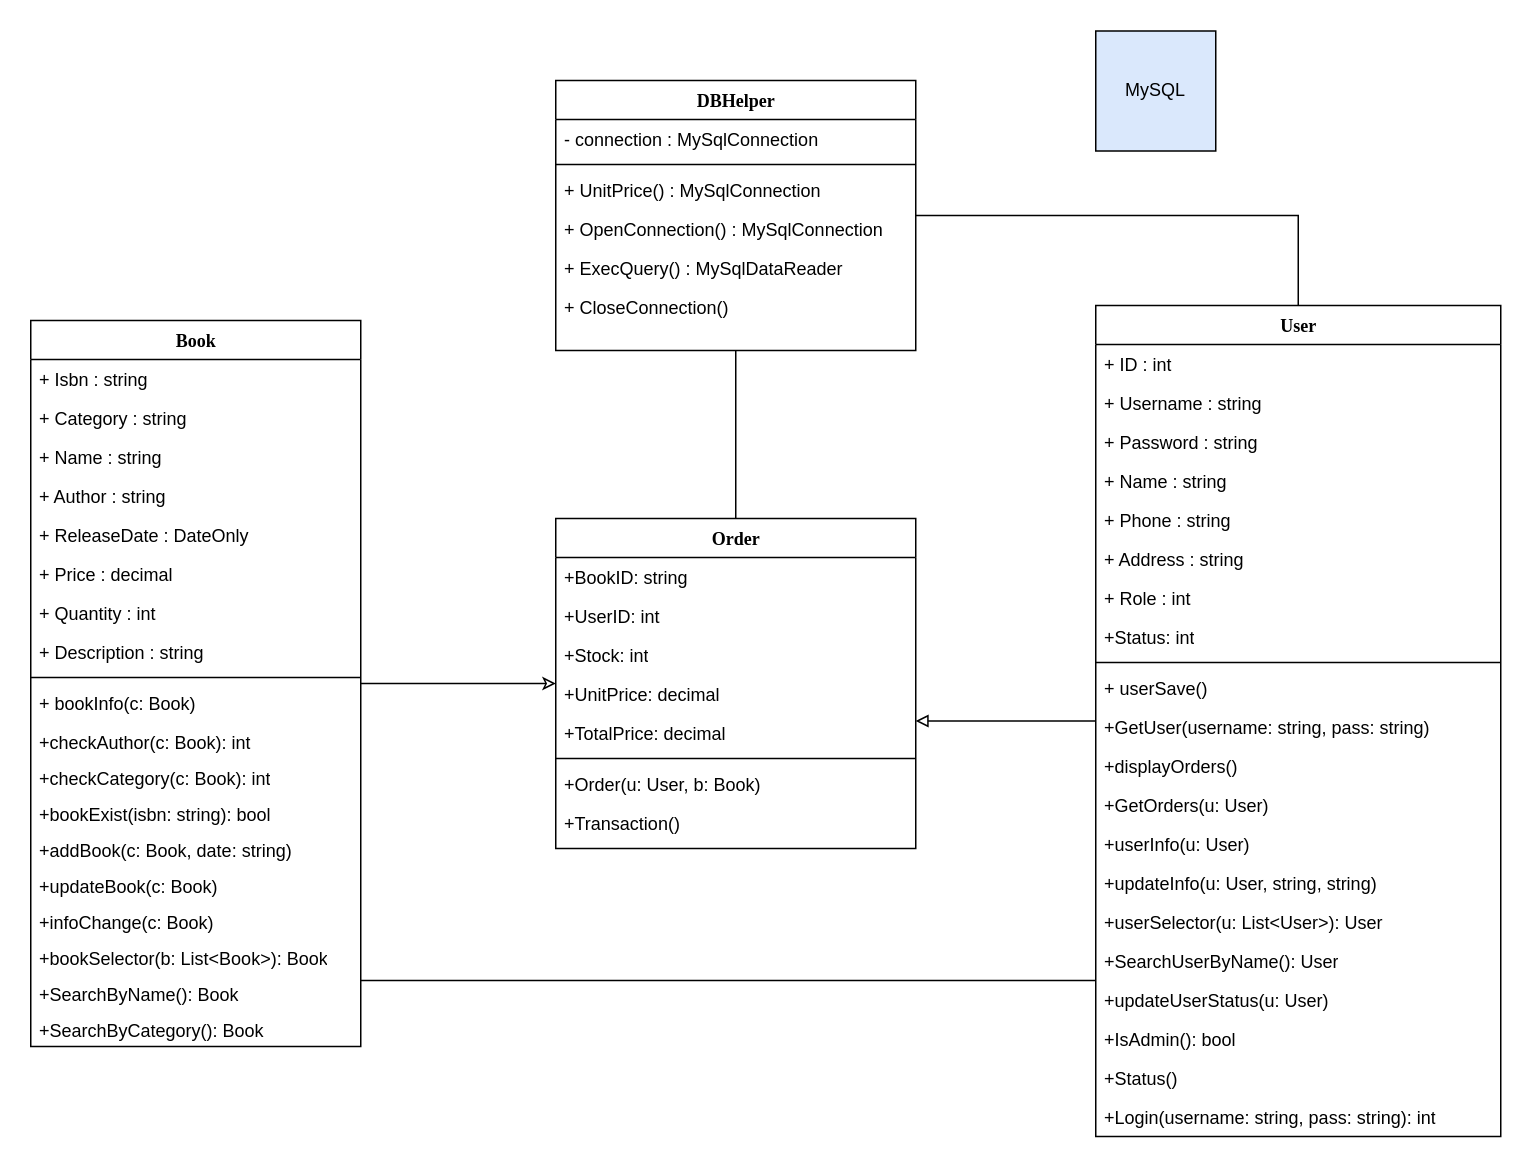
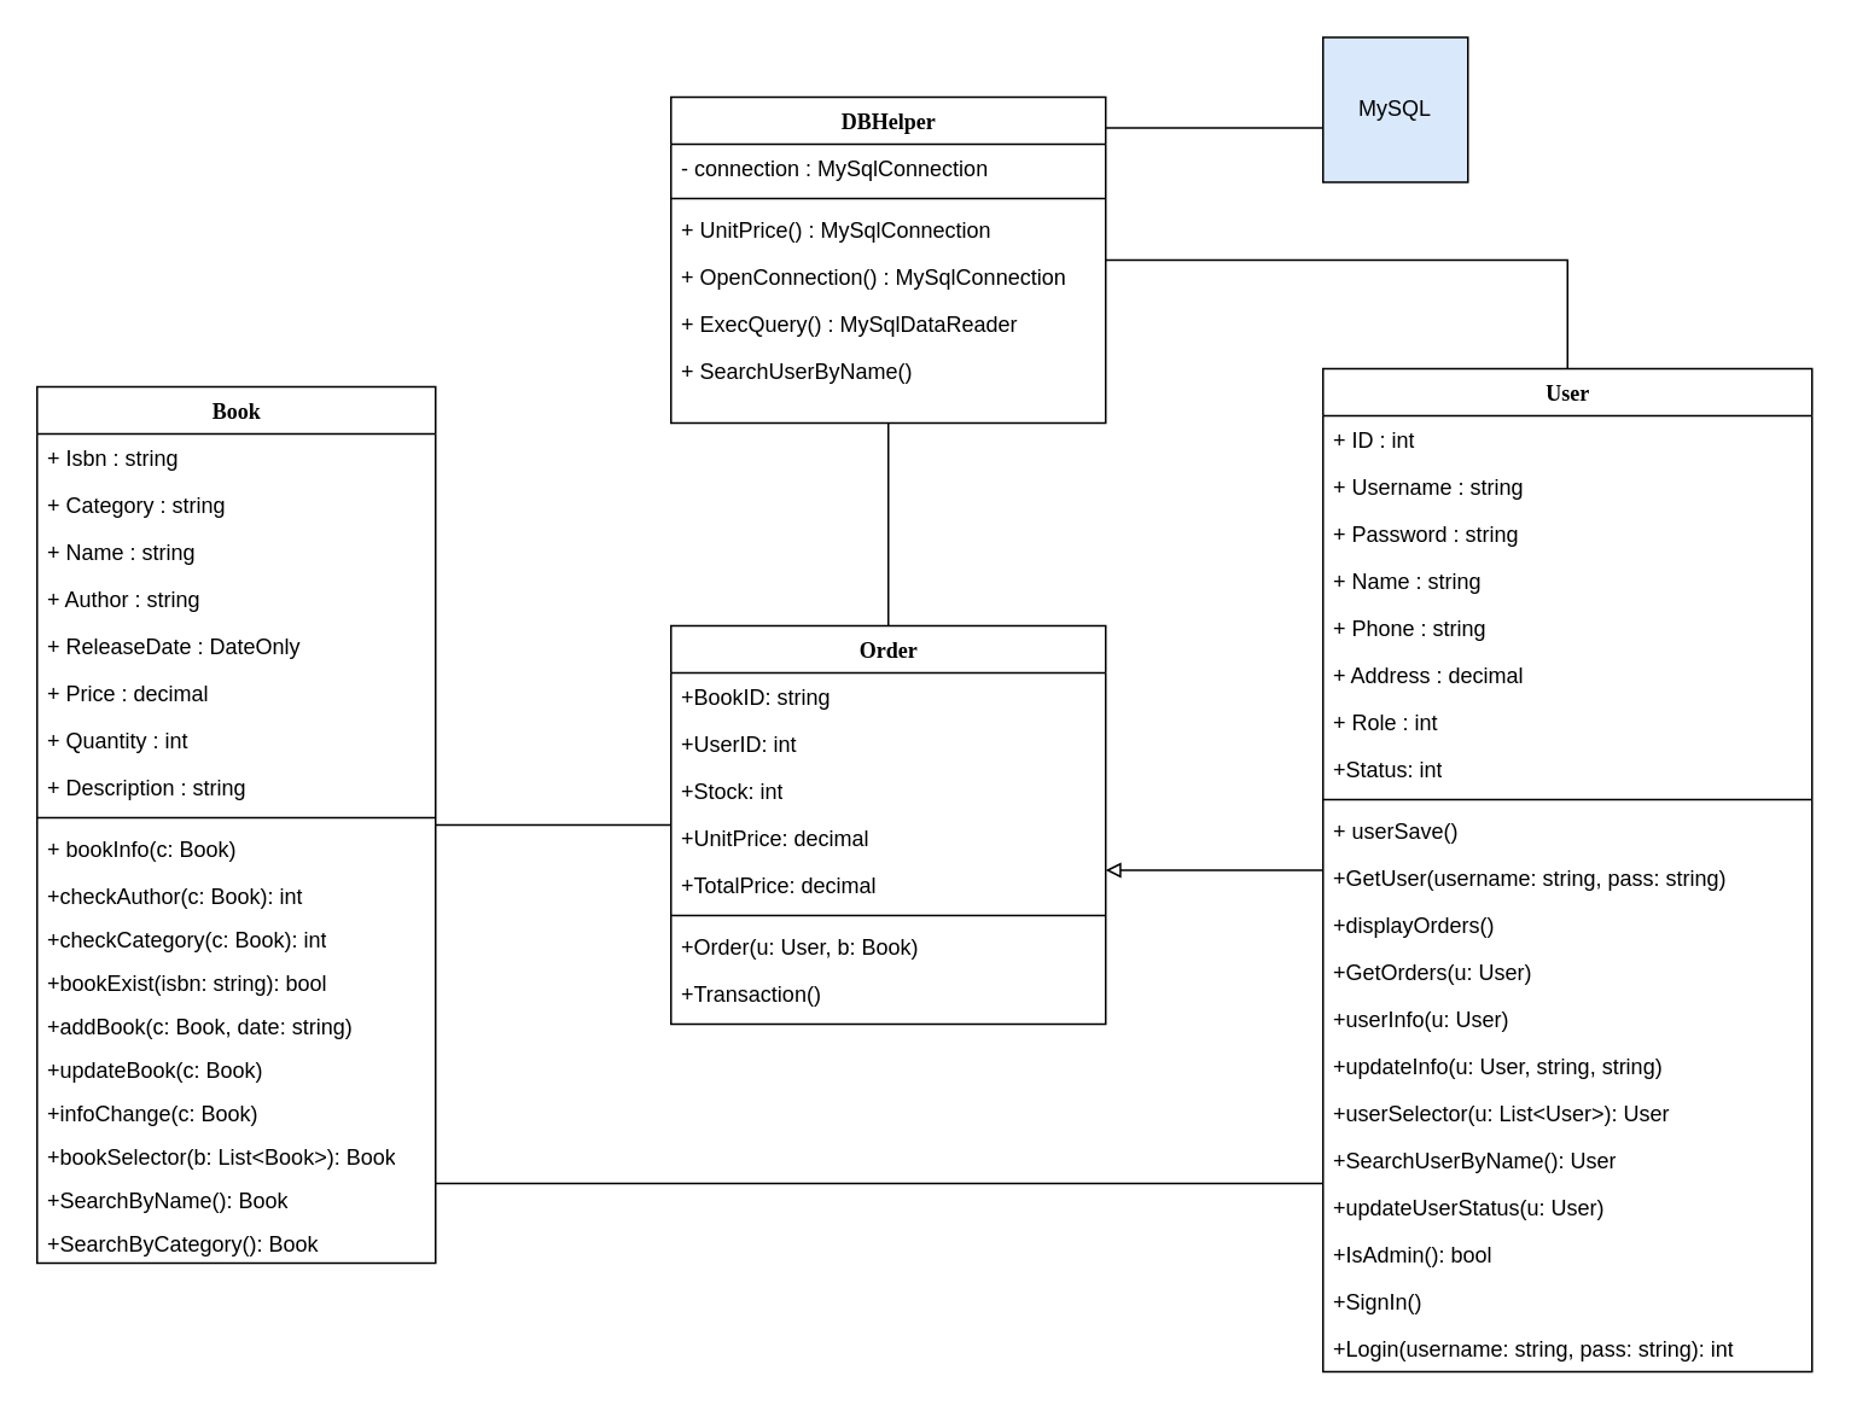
+ <mxCell id="49" style="edgeStyle=orthogonalEdgeStyle;rounded=0;orthogonalLoop=1;jettySize=auto;html=1;endArrow=none;endFill=0;" parent="1" source="50" target="66" edge="1"><mxGeometry relative="1" as="geometry"><Array as="points"><mxPoint x="700" y="70" /><mxPoint x="700" y="70" /></Array></mxGeometry></mxCell>
- <mxCell id="56" value="+ CloseConnection()" style="text;html=1;strokeColor=none;fillColor=none;align=left;verticalAlign=top;spacingLeft=4;spacingRight=4;whiteSpace=wrap;overflow=hidden;rotatable=0;points=[[0,0.5],[1,0.5]];portConstraint=eastwest;" parent="50" vertex="1"><mxGeometry y="138" width="240" height="26" as="geometry" /></mxCell>
+ <mxCell id="56" value="+ SearchUserByName()" style="text;html=1;strokeColor=none;fillColor=none;align=left;verticalAlign=top;spacingLeft=4;spacingRight=4;whiteSpace=wrap;overflow=hidden;rotatable=0;points=[[0,0.5],[1,0.5]];portConstraint=eastwest;" parent="50" vertex="1"><mxGeometry y="138" width="240" height="26" as="geometry" /></mxCell>
- <mxCell id="31" value="+ Address : string" style="text;html=1;strokeColor=none;fillColor=none;align=left;verticalAlign=top;spacingLeft=4;spacingRight=4;whiteSpace=wrap;overflow=hidden;rotatable=0;points=[[0,0.5],[1,0.5]];portConstraint=eastwest;" parent="25" vertex="1"><mxGeometry y="156" width="270" height="26" as="geometry" /></mxCell>
+ <mxCell id="31" value="+ Address : decimal" style="text;html=1;strokeColor=none;fillColor=none;align=left;verticalAlign=top;spacingLeft=4;spacingRight=4;whiteSpace=wrap;overflow=hidden;rotatable=0;points=[[0,0.5],[1,0.5]];portConstraint=eastwest;" parent="25" vertex="1"><mxGeometry y="156" width="270" height="26" as="geometry" /></mxCell>
- <mxCell id="3" style="edgeStyle=orthogonalEdgeStyle;rounded=0;orthogonalLoop=1;jettySize=auto;html=1;endArrow=classic;endFill=0;" parent="1" source="4" target="57" edge="1"><mxGeometry relative="1" as="geometry" /></mxCell>
+ <mxCell id="3" style="edgeStyle=orthogonalEdgeStyle;rounded=0;orthogonalLoop=1;jettySize=auto;html=1;endArrow=none;endFill=0;" parent="1" source="4" target="57" edge="1"><mxGeometry relative="1" as="geometry" /></mxCell>
- <mxCell id="45" value="+Status()" style="text;html=1;strokeColor=none;fillColor=none;align=left;verticalAlign=top;spacingLeft=4;spacingRight=4;whiteSpace=wrap;overflow=hidden;rotatable=0;points=[[0,0.5],[1,0.5]];portConstraint=eastwest;" parent="25" vertex="1"><mxGeometry y="502" width="270" height="26" as="geometry" /></mxCell>
+ <mxCell id="45" value="+SignIn()" style="text;html=1;strokeColor=none;fillColor=none;align=left;verticalAlign=top;spacingLeft=4;spacingRight=4;whiteSpace=wrap;overflow=hidden;rotatable=0;points=[[0,0.5],[1,0.5]];portConstraint=eastwest;" parent="25" vertex="1"><mxGeometry y="502" width="270" height="26" as="geometry" /></mxCell>
